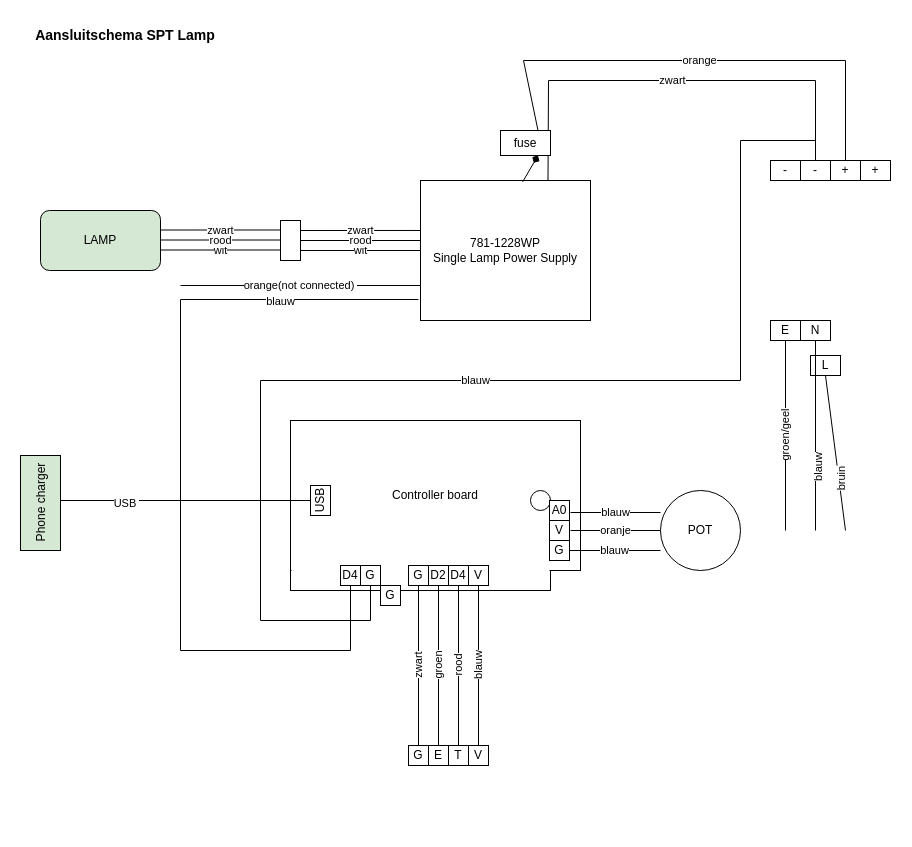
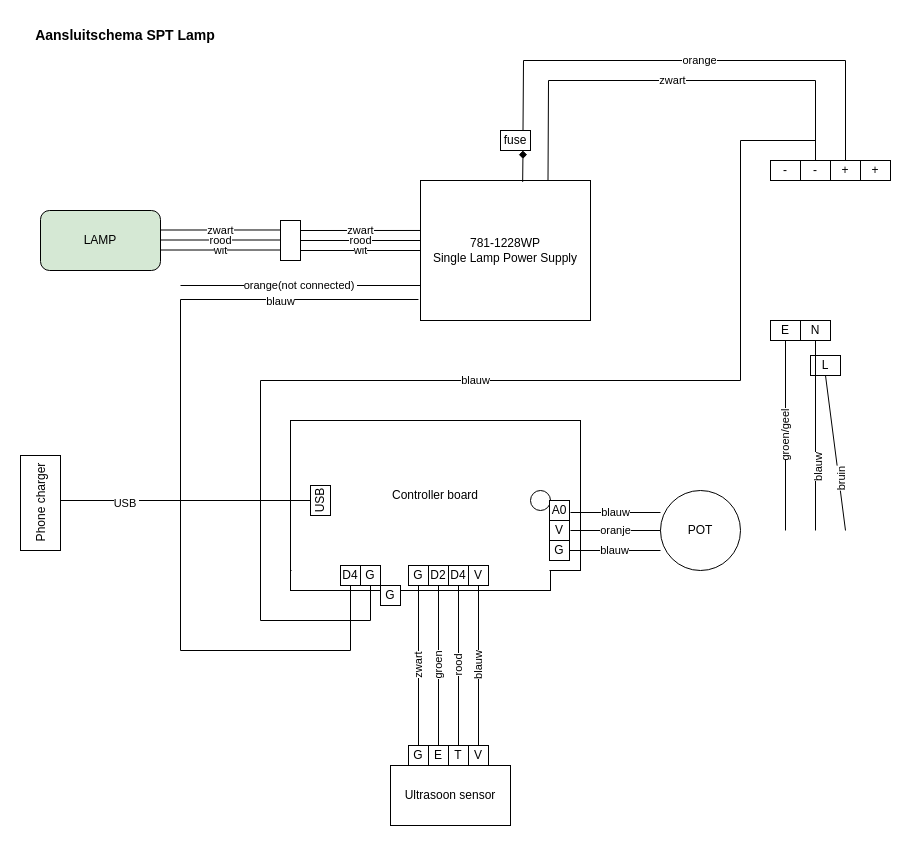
- <mxCell id="17" value="fuse" style="rounded=0;whiteSpace=wrap;html=1;container=0;" parent="1" vertex="1"><mxGeometry x="500" y="130" width="50" height="25" as="geometry" /></mxCell>
+ <mxCell id="17" value="fuse" style="rounded=0;whiteSpace=wrap;html=1;container=0;" parent="1" vertex="1"><mxGeometry x="500" y="130" width="30" height="20" as="geometry" /></mxCell>
- <mxCell id="53" value="Phone charger" style="rounded=0;whiteSpace=wrap;html=1;horizontal=0;fillColor=#d5e8d4;" parent="1" vertex="1"><mxGeometry x="20" y="455" width="40" height="95" as="geometry" /></mxCell>
+ <mxCell id="53" value="Phone charger" style="rounded=0;whiteSpace=wrap;html=1;horizontal=0;" parent="1" vertex="1"><mxGeometry x="20" y="455" width="40" height="95" as="geometry" /></mxCell>
+ <mxCell id="31" value="Ultrasoon sensor" style="rounded=0;whiteSpace=wrap;html=1;" parent="1" vertex="1"><mxGeometry x="390" y="765" width="120" height="60" as="geometry" /></mxCell>
